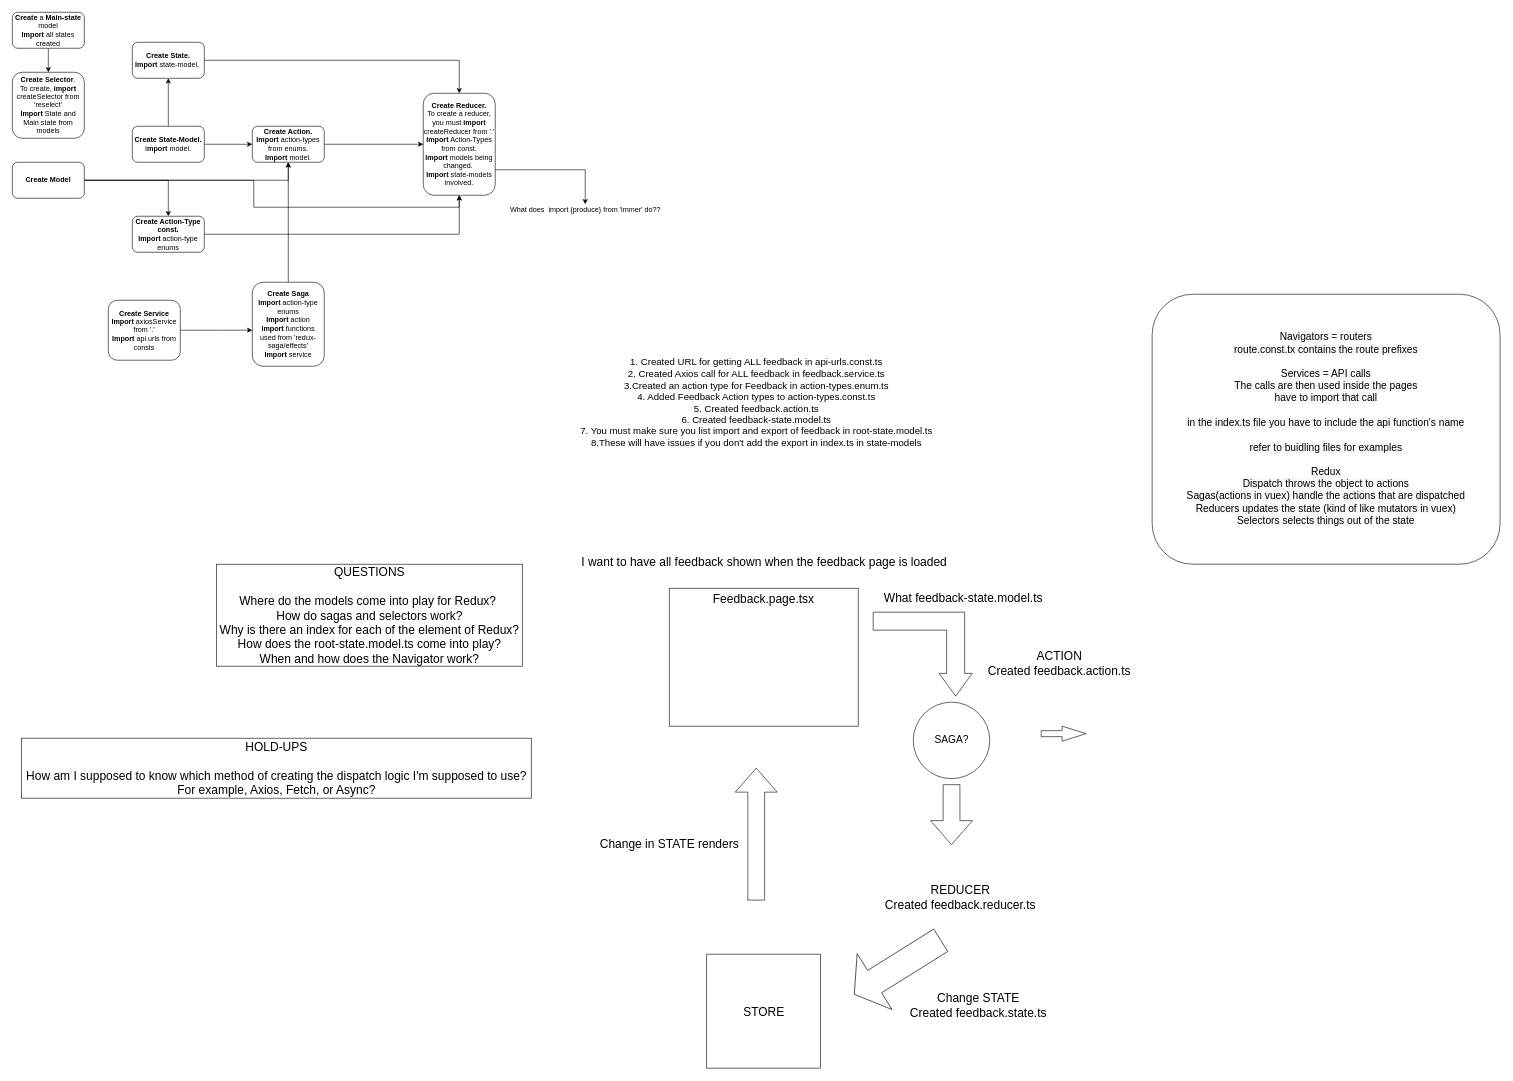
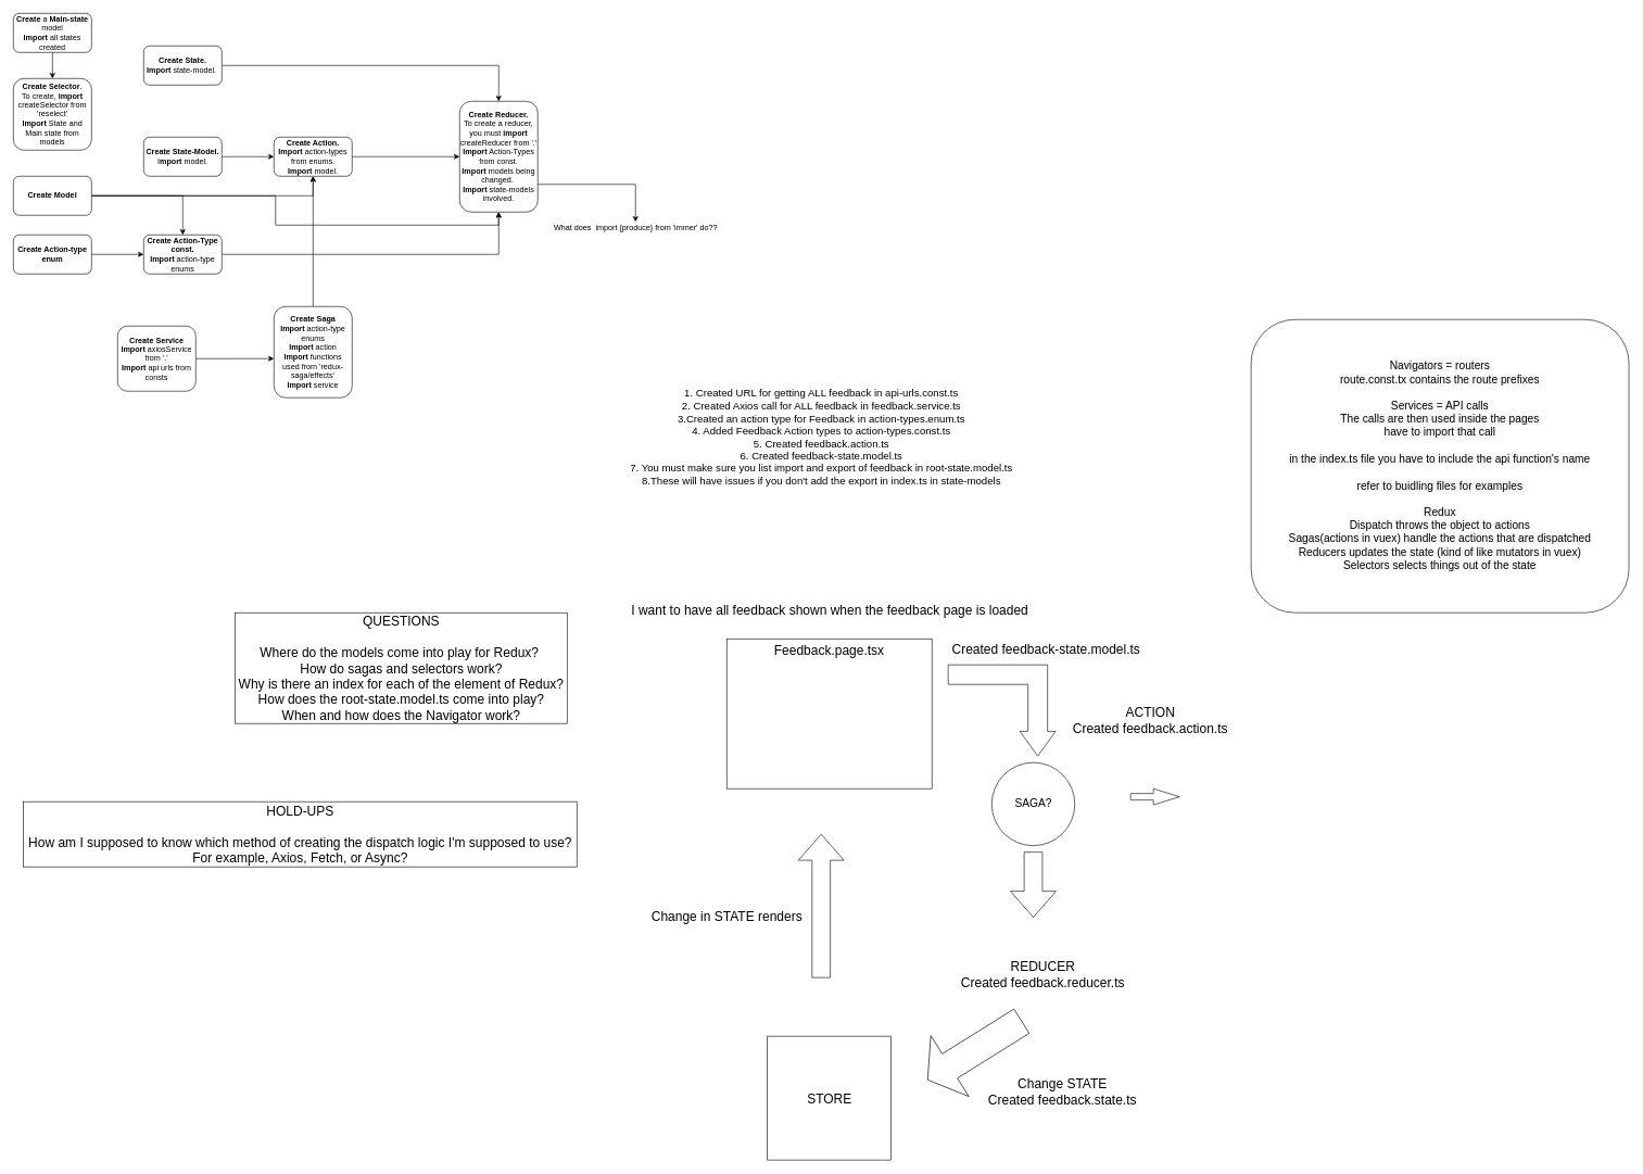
- <mxCell id="25" value="" style="edgeStyle=orthogonalEdgeStyle;rounded=0;orthogonalLoop=1;jettySize=auto;html=1;" parent="1" source="26" target="36" edge="1"><mxGeometry relative="1" as="geometry" /></mxCell>
+ <mxCell id="30" value="&lt;b&gt;Create Action-type enum&lt;/b&gt;" style="rounded=1;whiteSpace=wrap;html=1;" parent="1" vertex="1"><mxGeometry x="20" y="360" width="120" height="60" as="geometry" /></mxCell>
+ <mxCell id="29" style="edgeStyle=orthogonalEdgeStyle;rounded=0;orthogonalLoop=1;jettySize=auto;html=1;exitX=1;exitY=0.5;exitDx=0;exitDy=0;entryX=0;entryY=0.5;entryDx=0;entryDy=0;" parent="1" source="30" target="28" edge="1"><mxGeometry relative="1" as="geometry" /></mxCell>
- <mxCell id="11" value="What feedback-state.model.ts" style="text;html=1;align=center;verticalAlign=middle;resizable=0;points=[];autosize=1;strokeColor=none;fillColor=none;fontSize=20;" parent="1" vertex="1"><mxGeometry x="1455" y="980" width="300" height="30" as="geometry" /></mxCell>
+ <mxCell id="11" value="Created feedback-state.model.ts" style="text;html=1;align=center;verticalAlign=middle;resizable=0;points=[];autosize=1;strokeColor=none;fillColor=none;fontSize=20;" parent="1" vertex="1"><mxGeometry x="1455" y="980" width="300" height="30" as="geometry" /></mxCell>
